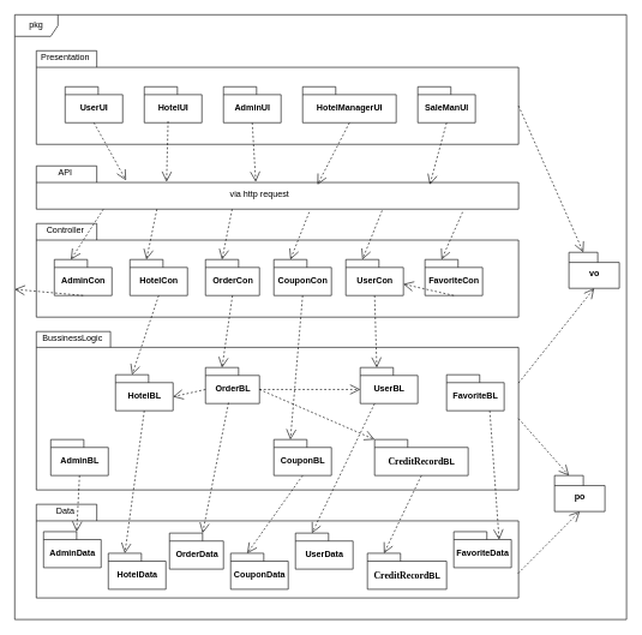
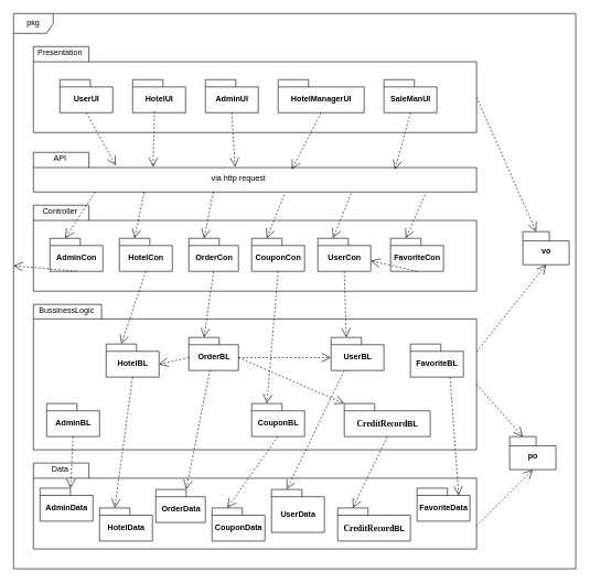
- <mxCell id="51" value="UserData" style="shape=folder;fontStyle=1;spacingTop=10;tabWidth=46;tabHeight=11;tabPosition=left;html=1;fillColor=none;" vertex="1" parent="1"><mxGeometry x="410" y="740" width="80" height="50" as="geometry" /></mxCell>
+ <mxCell id="51" value="UserData" style="shape=folder;fontStyle=1;spacingTop=10;tabWidth=46;tabHeight=11;tabPosition=left;html=1;fillColor=none;" vertex="1" parent="1"><mxGeometry x="410" y="740" width="80" height="65" as="geometry" /></mxCell>
